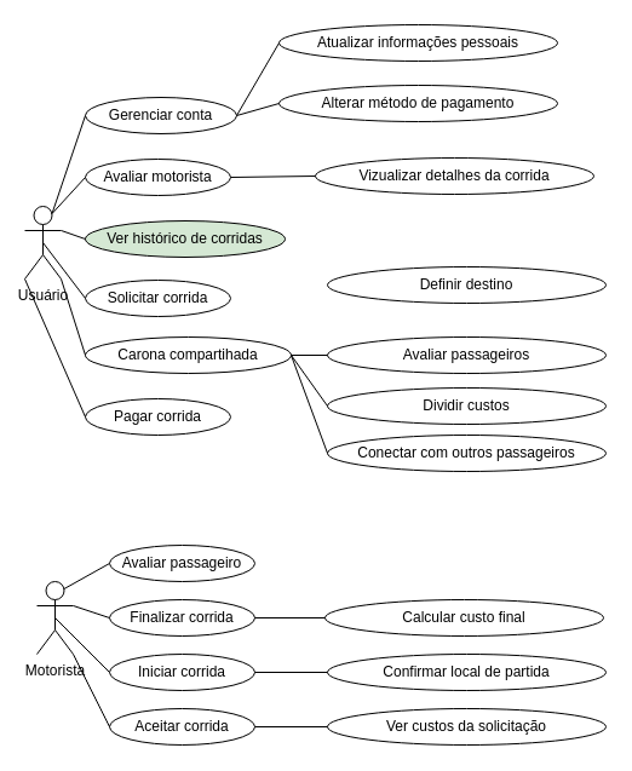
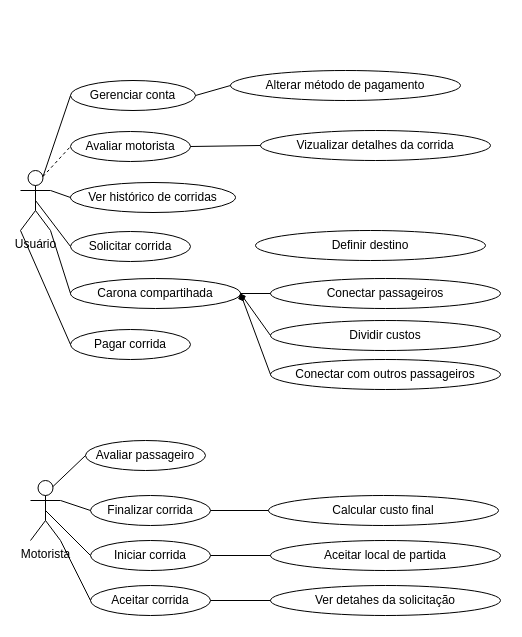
- <mxCell id="12" value="Atualizar informações pessoais" style="ellipse;whiteSpace=wrap;html=1;" vertex="1" parent="1"><mxGeometry x="230" y="20" width="230" height="30" as="geometry" /></mxCell>
- <mxCell id="27" value="" style="endArrow=none;html=1;rounded=0;entryX=0;entryY=0.5;entryDx=0;entryDy=0;exitX=1;exitY=0.5;exitDx=0;exitDy=0;" edge="1" parent="1" source="4" target="12"><mxGeometry width="50" height="50" relative="1" as="geometry"><mxPoint x="189.375" y="88.99" as="sourcePoint" /><mxPoint x="252.01" y="44.32" as="targetPoint" /></mxGeometry></mxCell>
- <mxCell id="37" value="" style="endArrow=none;html=1;rounded=0;entryX=0;entryY=0.5;entryDx=0;entryDy=0;exitX=0.75;exitY=0.1;exitDx=0;exitDy=0;exitPerimeter=0;" edge="1" parent="1" source="2" target="5"><mxGeometry width="50" height="50" relative="1" as="geometry"><mxPoint x="40" y="182" as="sourcePoint" /><mxPoint x="90" y="132" as="targetPoint" /></mxGeometry></mxCell>
+ <mxCell id="37" value="" style="endArrow=none;html=1;rounded=0;entryX=0;entryY=0.5;entryDx=0;entryDy=0;exitX=0.75;exitY=0.1;exitDx=0;exitDy=0;exitPerimeter=0;dashed=1;" edge="1" parent="1" source="2" target="5"><mxGeometry width="50" height="50" relative="1" as="geometry"><mxPoint x="40" y="182" as="sourcePoint" /><mxPoint x="90" y="132" as="targetPoint" /></mxGeometry></mxCell>
- <mxCell id="6" value="Ver histórico de corridas" style="ellipse;whiteSpace=wrap;html=1;fillColor=#d5e8d4;" vertex="1" parent="1"><mxGeometry x="70" y="182" width="165" height="30" as="geometry" /></mxCell>
+ <mxCell id="6" value="Ver histórico de corridas" style="ellipse;whiteSpace=wrap;html=1;" vertex="1" parent="1"><mxGeometry x="70" y="182" width="165" height="30" as="geometry" /></mxCell>
- <mxCell id="15" value="Definir destino" style="ellipse;whiteSpace=wrap;html=1;" vertex="1" parent="1"><mxGeometry x="270" y="220" width="230" height="30" as="geometry" /></mxCell>
+ <mxCell id="15" value="Definir destino" style="ellipse;whiteSpace=wrap;html=1;" vertex="1" parent="1"><mxGeometry x="255" y="230" width="230" height="30" as="geometry" /></mxCell>
- <mxCell id="16" value="Avaliar passageiros" style="ellipse;whiteSpace=wrap;html=1;" vertex="1" parent="1"><mxGeometry x="270" y="278" width="230" height="30" as="geometry" /></mxCell>
+ <mxCell id="16" value="Conectar passageiros" style="ellipse;whiteSpace=wrap;html=1;" vertex="1" parent="1"><mxGeometry x="270" y="278" width="230" height="30" as="geometry" /></mxCell>
- <mxCell id="32" value="" style="endArrow=none;html=1;rounded=0;entryX=1;entryY=0.5;entryDx=0;entryDy=0;exitX=0;exitY=0.5;exitDx=0;exitDy=0;" edge="1" parent="1" source="18" target="8"><mxGeometry width="50" height="50" relative="1" as="geometry"><mxPoint x="290" y="390" as="sourcePoint" /><mxPoint x="340" y="340" as="targetPoint" /></mxGeometry></mxCell>
+ <mxCell id="32" value="" style="endArrow=diamond;html=1;rounded=0;entryX=1;entryY=0.5;entryDx=0;entryDy=0;exitX=0;exitY=0.5;exitDx=0;exitDy=0;" edge="1" parent="1" source="18" target="8"><mxGeometry width="50" height="50" relative="1" as="geometry"><mxPoint x="290" y="390" as="sourcePoint" /><mxPoint x="340" y="340" as="targetPoint" /></mxGeometry></mxCell>
- <mxCell id="19" value="Avaliar passageiro" style="ellipse;whiteSpace=wrap;html=1;" vertex="1" parent="1"><mxGeometry x="90" y="450" width="120" height="30" as="geometry" /></mxCell>
+ <mxCell id="19" value="Avaliar passageiro" style="ellipse;whiteSpace=wrap;html=1;" vertex="1" parent="1"><mxGeometry x="85" y="440" width="120" height="30" as="geometry" /></mxCell>
- <mxCell id="24" value="Confirmar local de partida" style="ellipse;whiteSpace=wrap;html=1;" vertex="1" parent="1"><mxGeometry x="270" y="540" width="230" height="30" as="geometry" /></mxCell>
+ <mxCell id="24" value="Aceitar local de partida" style="ellipse;whiteSpace=wrap;html=1;" vertex="1" parent="1"><mxGeometry x="270" y="540" width="230" height="30" as="geometry" /></mxCell>
- <mxCell id="25" value="Ver custos da solicitação" style="ellipse;whiteSpace=wrap;html=1;" vertex="1" parent="1"><mxGeometry x="270" y="585" width="230" height="30" as="geometry" /></mxCell>
+ <mxCell id="25" value="Ver detahes da solicitação" style="ellipse;whiteSpace=wrap;html=1;" vertex="1" parent="1"><mxGeometry x="270" y="585" width="230" height="30" as="geometry" /></mxCell>
